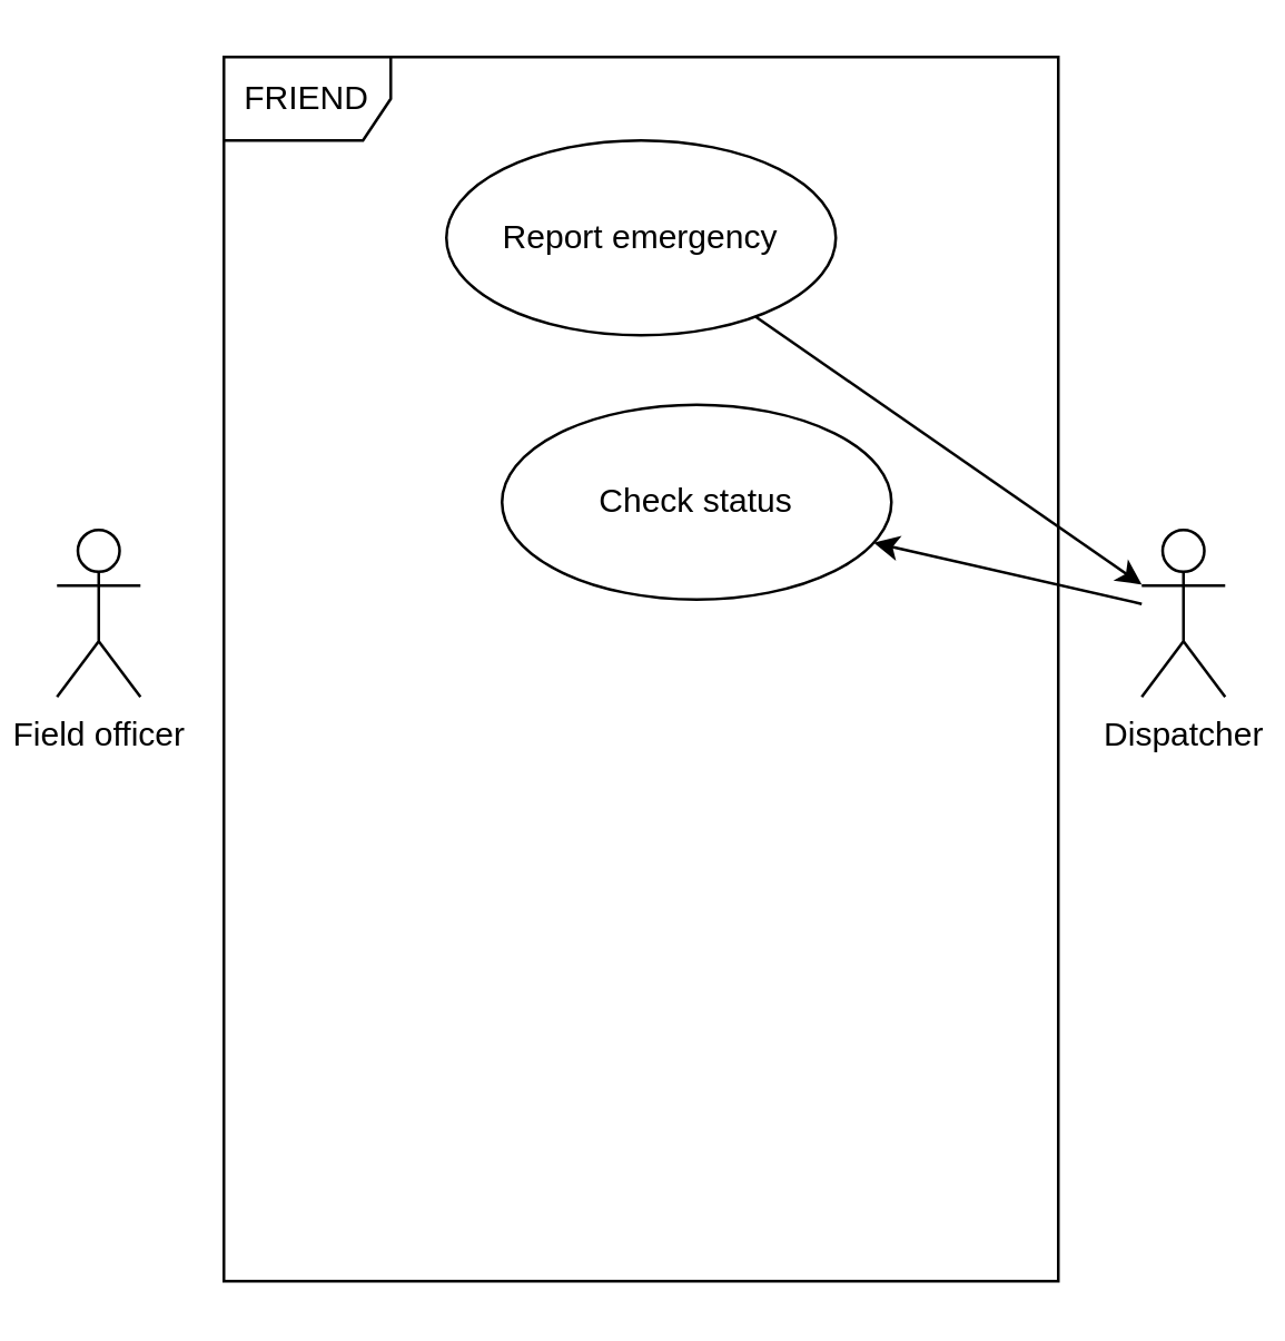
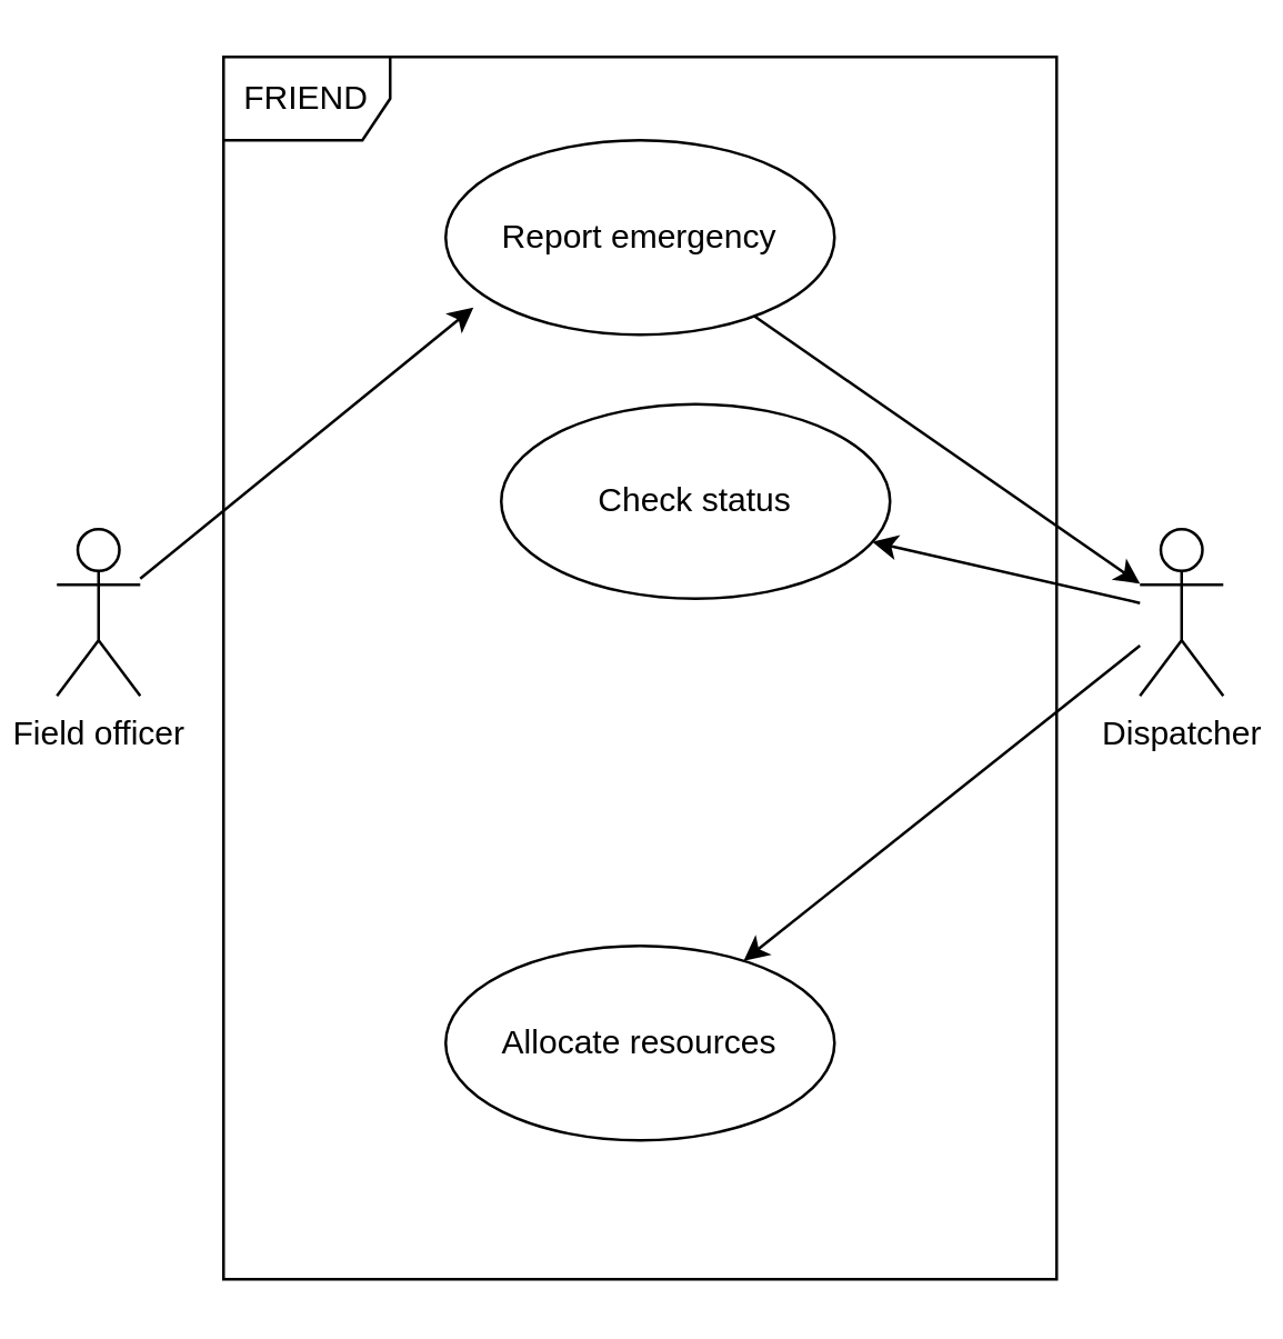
+ <mxCell id="8" value="" style="endArrow=classic;html=1;entryX=0.3;entryY=0.205;entryDx=0;entryDy=0;entryPerimeter=0;" edge="1" parent="1" source="2" target="5"><mxGeometry width="50" height="50" relative="1" as="geometry"><mxPoint x="200" y="260" as="sourcePoint" /><mxPoint x="30" y="140" as="targetPoint" /></mxGeometry></mxCell>
+ <mxCell id="10" value="" style="endArrow=classic;html=1;" edge="1" parent="1" source="3" target="6"><mxGeometry width="50" height="50" relative="1" as="geometry"><mxPoint x="90" y="247.607" as="sourcePoint" /><mxPoint x="220" y="140.2" as="targetPoint" /></mxGeometry></mxCell>
+ <mxCell id="6" value="Allocate resources" style="ellipse;whiteSpace=wrap;html=1;" vertex="1" parent="1"><mxGeometry x="160" y="340" width="140" height="70" as="geometry" /></mxCell>
